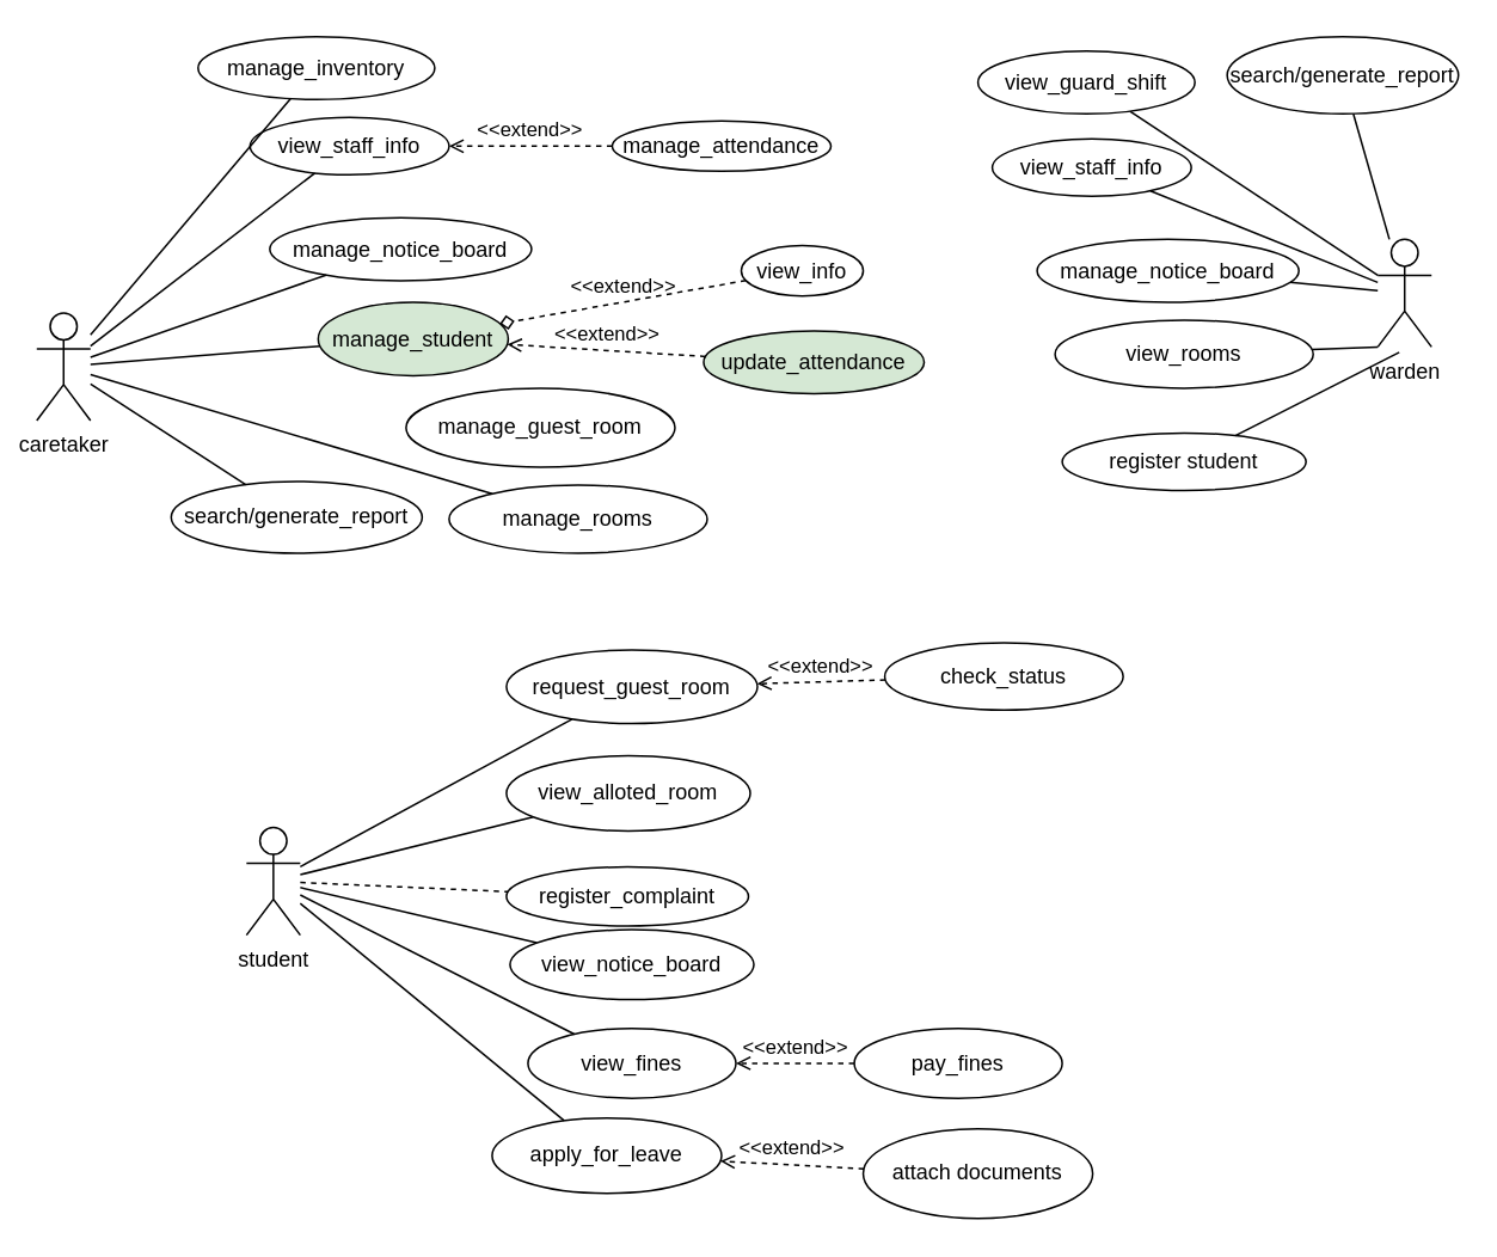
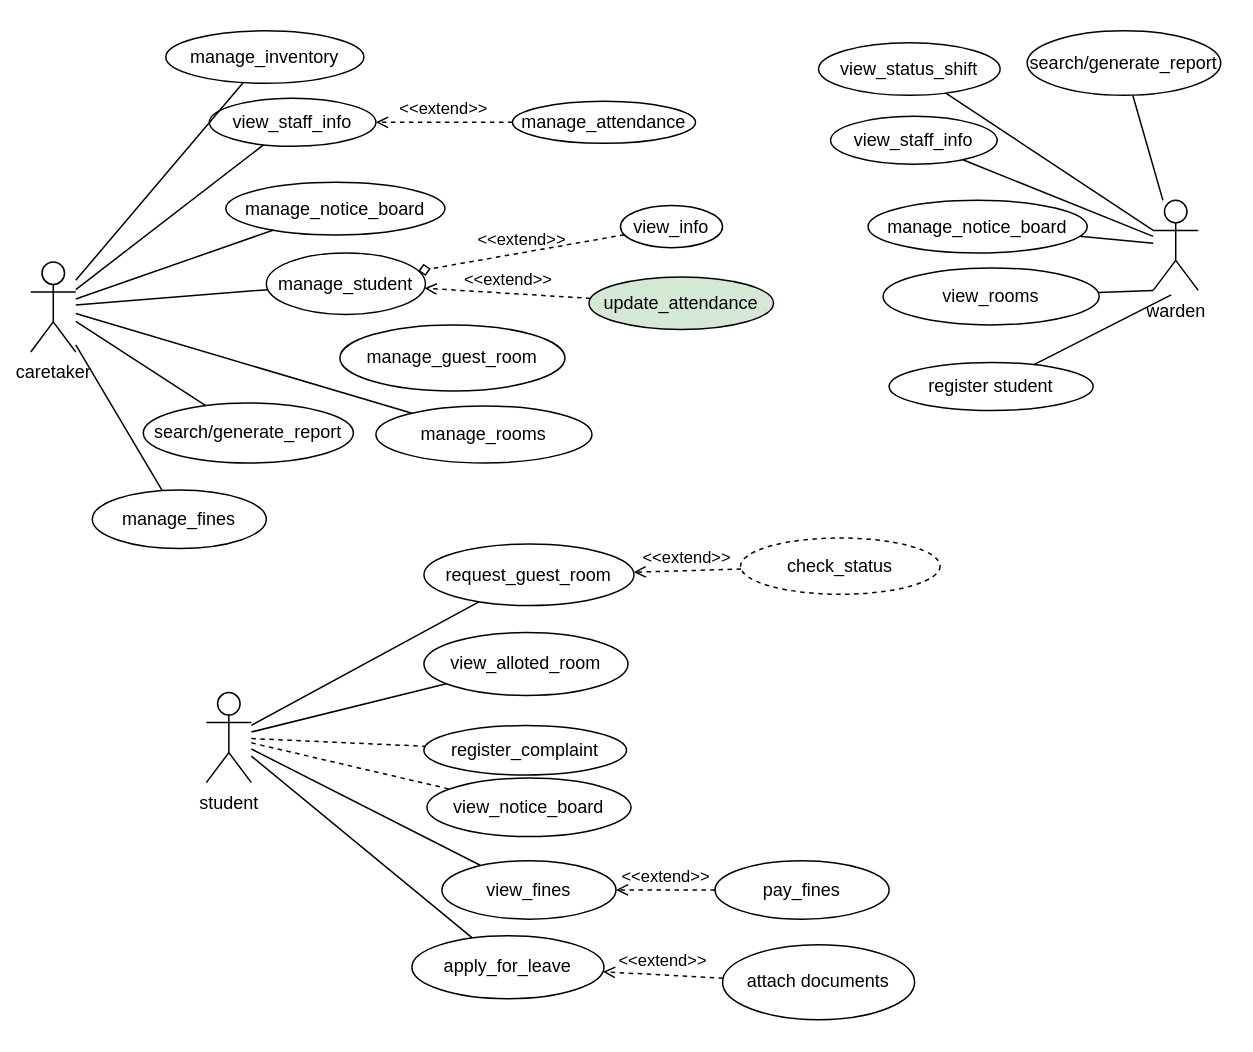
- <mxCell id="38" value="view_guard_shift" style="ellipse;whiteSpace=wrap;html=1;" parent="1" vertex="1"><mxGeometry x="545" y="28" width="121" height="35" as="geometry" /></mxCell>
+ <mxCell id="38" value="view_status_shift" style="ellipse;whiteSpace=wrap;html=1;" parent="1" vertex="1"><mxGeometry x="545" y="28" width="121" height="35" as="geometry" /></mxCell>
- <mxCell id="17" value="manage_student" style="ellipse;whiteSpace=wrap;html=1;fillColor=#d5e8d4;" parent="1" vertex="1"><mxGeometry x="177" y="168" width="106" height="41" as="geometry" /></mxCell>
+ <mxCell id="17" value="manage_student" style="ellipse;whiteSpace=wrap;html=1;" parent="1" vertex="1"><mxGeometry x="177" y="168" width="106" height="41" as="geometry" /></mxCell>
+ <mxCell id="51" value="" style="endArrow=none;html=1;rounded=0;" parent="1" source="46" target="4" edge="1"><mxGeometry width="50" height="50" relative="1" as="geometry"><mxPoint x="313" y="355" as="sourcePoint" /><mxPoint x="363" y="305" as="targetPoint" /></mxGeometry></mxCell>
+ <mxCell id="46" value="manage_fines" style="ellipse;whiteSpace=wrap;html=1;" parent="1" vertex="1"><mxGeometry x="61" y="326" width="116" height="39" as="geometry" /></mxCell>
- <mxCell id="5" value="check_status" style="ellipse;whiteSpace=wrap;html=1;" parent="1" vertex="1"><mxGeometry x="493" y="358" width="133" height="37.5" as="geometry" /></mxCell>
+ <mxCell id="5" value="check_status" style="ellipse;whiteSpace=wrap;html=1;dashed=1;" parent="1" vertex="1"><mxGeometry x="493" y="358" width="133" height="37.5" as="geometry" /></mxCell>
- <mxCell id="14" value="" style="endArrow=none;html=1;rounded=0;" parent="1" source="3" target="9" edge="1"><mxGeometry width="50" height="50" relative="1" as="geometry"><mxPoint x="442" y="282" as="sourcePoint" /><mxPoint x="492" y="232" as="targetPoint" /></mxGeometry></mxCell>
+ <mxCell id="14" value="" style="endArrow=none;html=1;rounded=0;dashed=1;" parent="1" source="3" target="9" edge="1"><mxGeometry width="50" height="50" relative="1" as="geometry"><mxPoint x="442" y="282" as="sourcePoint" /><mxPoint x="492" y="232" as="targetPoint" /></mxGeometry></mxCell>
